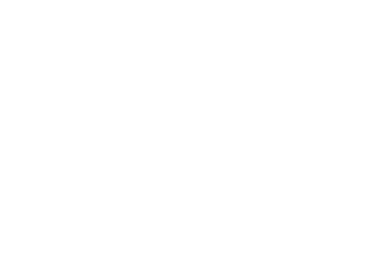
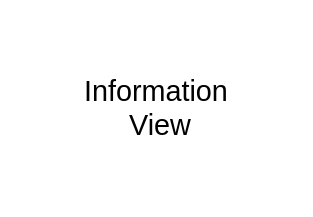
+ <mxCell id="2" value="Information&lt;br&gt;&amp;nbsp;View" style="text;html=1;strokeColor=none;fillColor=none;align=center;verticalAlign=middle;whiteSpace=wrap;rounded=0;fontSize=48;opacity=30;" vertex="1" parent="1"><mxGeometry x="20" y="20" width="480" height="320" as="geometry" /></mxCell>
